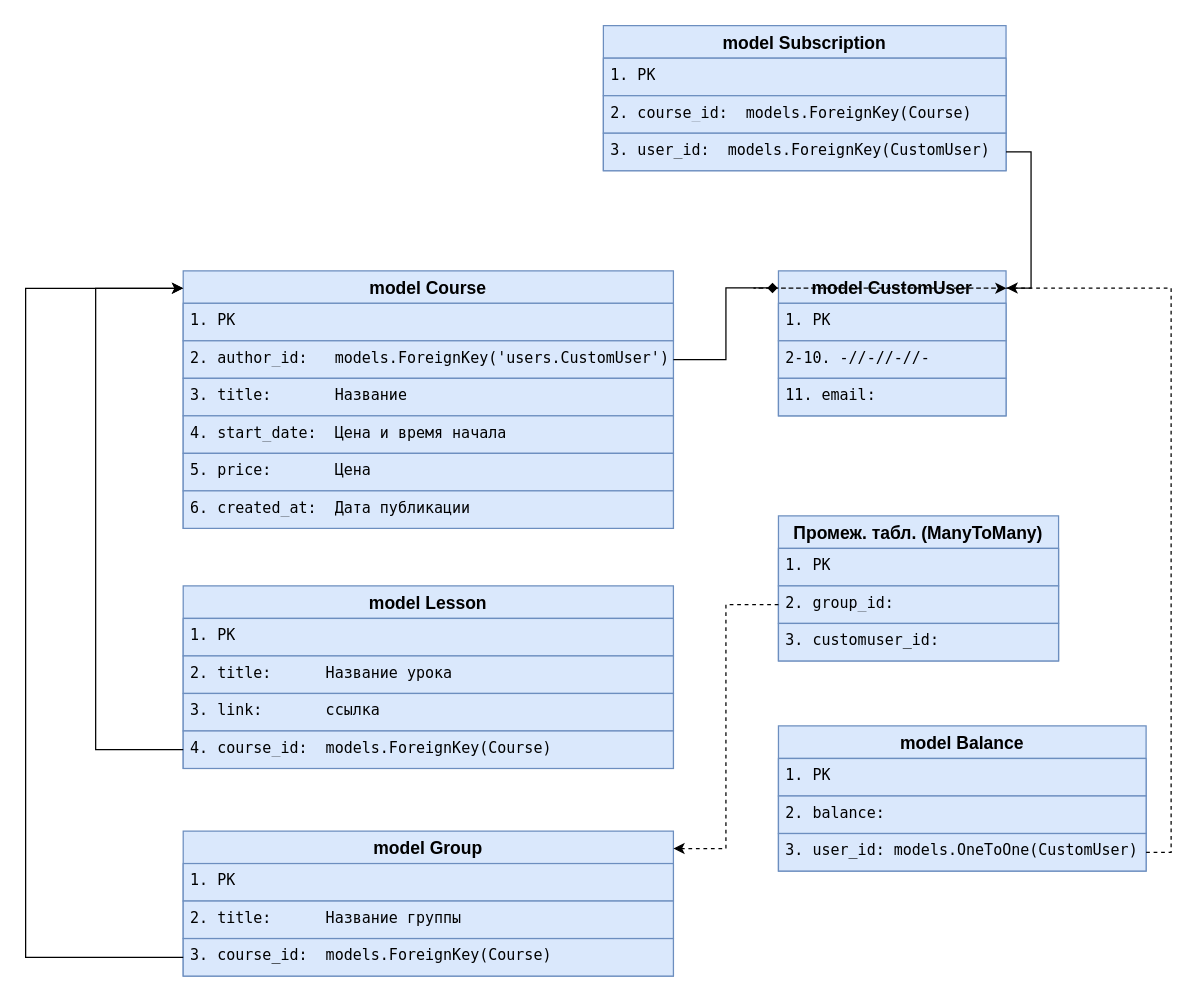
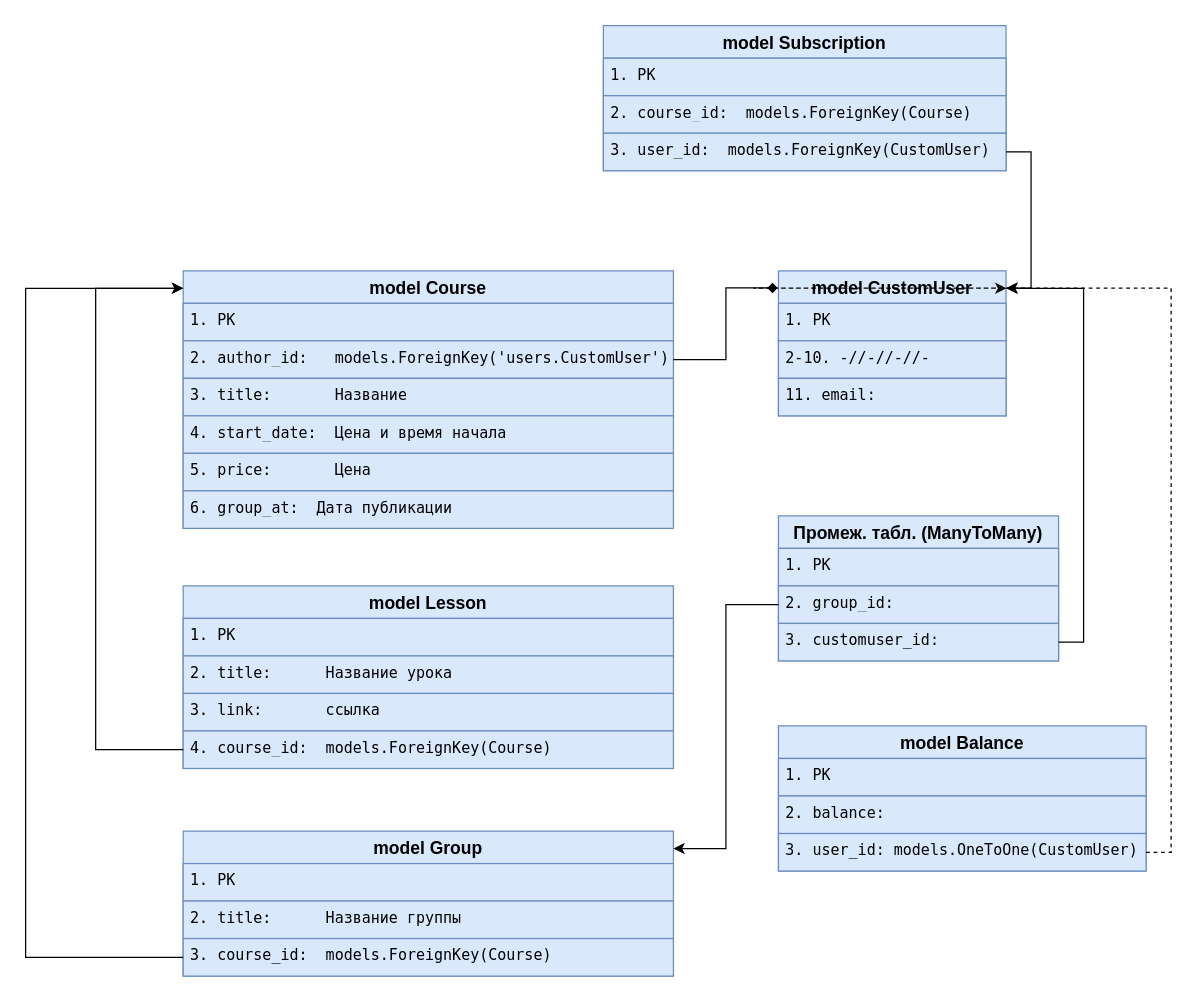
+ <mxCell id="30" style="edgeStyle=orthogonalEdgeStyle;rounded=0;orthogonalLoop=1;jettySize=auto;html=1;exitX=1;exitY=0.5;exitDx=0;exitDy=0;entryX=1;entryY=0.121;entryDx=0;entryDy=0;entryPerimeter=0;" edge="1" parent="1" source="28" target="9"><mxGeometry relative="1" as="geometry" /></mxCell>
- <mxCell id="8" value="&lt;span style=&quot;font-family: &amp;quot;Droid Sans Mono&amp;quot;, &amp;quot;monospace&amp;quot;, monospace; white-space: pre;&quot;&gt;6. created_at:  Дата публикации&lt;/span&gt;" style="text;strokeColor=#6c8ebf;fillColor=#dae8fc;spacingLeft=4;spacingRight=4;overflow=hidden;rotatable=0;points=[[0,0.5],[1,0.5]];portConstraint=eastwest;fontSize=12;whiteSpace=wrap;html=1;" vertex="1" parent="2"><mxGeometry y="176" width="392" height="30" as="geometry" /></mxCell>
+ <mxCell id="8" value="&lt;span style=&quot;font-family: &amp;quot;Droid Sans Mono&amp;quot;, &amp;quot;monospace&amp;quot;, monospace; white-space: pre;&quot;&gt;6. group_at:  Дата публикации&lt;/span&gt;" style="text;strokeColor=#6c8ebf;fillColor=#dae8fc;spacingLeft=4;spacingRight=4;overflow=hidden;rotatable=0;points=[[0,0.5],[1,0.5]];portConstraint=eastwest;fontSize=12;whiteSpace=wrap;html=1;" vertex="1" parent="2"><mxGeometry y="176" width="392" height="30" as="geometry" /></mxCell>
- <mxCell id="31" style="edgeStyle=orthogonalEdgeStyle;rounded=0;orthogonalLoop=1;jettySize=auto;html=1;exitX=0;exitY=0.5;exitDx=0;exitDy=0;entryX=1;entryY=0.121;entryDx=0;entryDy=0;entryPerimeter=0;dashed=1;" edge="1" parent="1" source="27" target="20"><mxGeometry relative="1" as="geometry" /></mxCell>
+ <mxCell id="31" style="edgeStyle=orthogonalEdgeStyle;rounded=0;orthogonalLoop=1;jettySize=auto;html=1;exitX=0;exitY=0.5;exitDx=0;exitDy=0;entryX=1;entryY=0.121;entryDx=0;entryDy=0;entryPerimeter=0;" edge="1" parent="1" source="27" target="20"><mxGeometry relative="1" as="geometry" /></mxCell>
